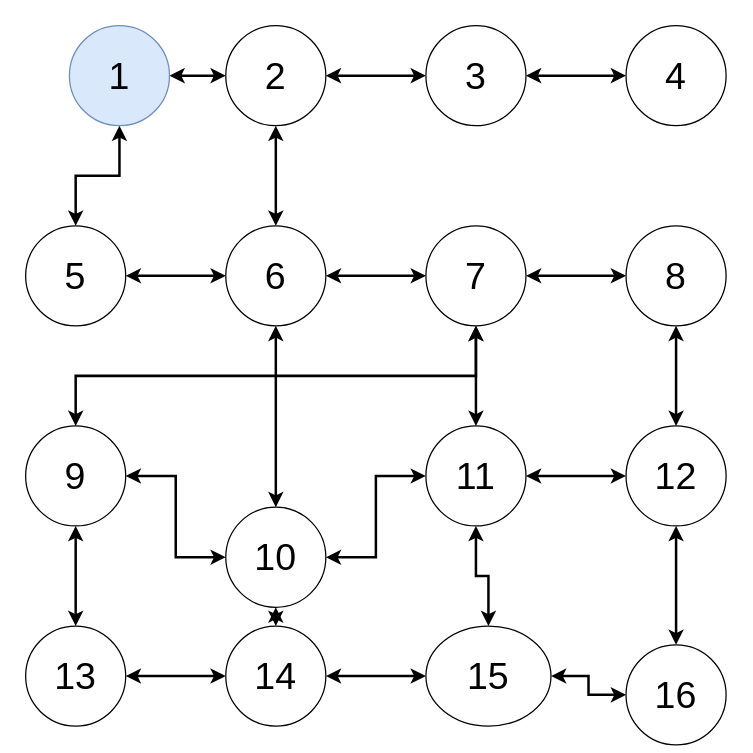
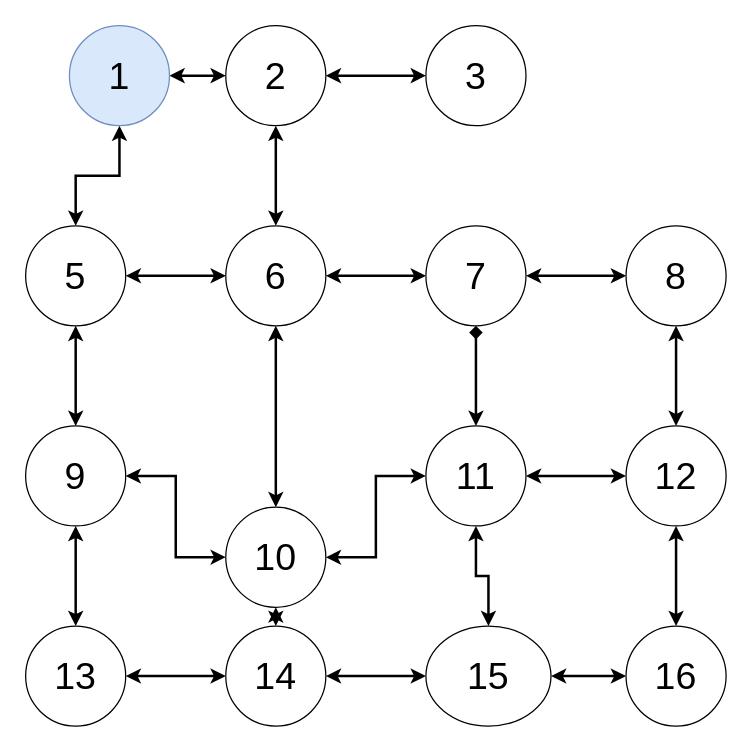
- <mxCell id="7" style="edgeStyle=orthogonalEdgeStyle;rounded=0;orthogonalLoop=1;jettySize=auto;html=1;exitX=1;exitY=0.5;exitDx=0;exitDy=0;entryX=0;entryY=0.5;entryDx=0;entryDy=0;strokeWidth=2;startArrow=classic;startFill=1;fontSize=30;" edge="1" parent="1" source="8" target="9"><mxGeometry relative="1" as="geometry" /></mxCell>
- <mxCell id="9" value="4" style="ellipse;whiteSpace=wrap;html=1;aspect=fixed;fontSize=30;" vertex="1" parent="1"><mxGeometry x="500" y="20" width="80" height="80" as="geometry" /></mxCell>
- <mxCell id="19" style="edgeStyle=orthogonalEdgeStyle;rounded=0;orthogonalLoop=1;jettySize=auto;html=1;exitX=0.5;exitY=0;exitDx=0;exitDy=0;strokeWidth=2;startArrow=classic;startFill=1;fontSize=30;" edge="1" parent="1" source="20" target="16"><mxGeometry relative="1" as="geometry" /></mxCell>
+ <mxCell id="19" style="edgeStyle=orthogonalEdgeStyle;rounded=0;orthogonalLoop=1;jettySize=auto;html=1;exitX=0.5;exitY=0;exitDx=0;exitDy=0;entryX=0.5;entryY=1;entryDx=0;entryDy=0;strokeWidth=2;startArrow=classic;startFill=1;fontSize=30;" edge="1" parent="1" source="20" target="11"><mxGeometry relative="1" as="geometry" /></mxCell>
- <mxCell id="24" style="edgeStyle=orthogonalEdgeStyle;rounded=0;orthogonalLoop=1;jettySize=auto;html=1;exitX=0.5;exitY=0;exitDx=0;exitDy=0;entryX=0.5;entryY=1;entryDx=0;entryDy=0;strokeWidth=2;startArrow=classic;startFill=1;fontSize=30;" edge="1" parent="1" source="26" target="16"><mxGeometry relative="1" as="geometry" /></mxCell>
+ <mxCell id="24" style="edgeStyle=orthogonalEdgeStyle;rounded=0;orthogonalLoop=1;jettySize=auto;html=1;exitX=0.5;exitY=0;exitDx=0;exitDy=0;entryX=0.5;entryY=1;entryDx=0;entryDy=0;strokeWidth=2;startArrow=classic;startFill=1;fontSize=30;endArrow=diamond;" edge="1" parent="1" source="26" target="16"><mxGeometry relative="1" as="geometry" /></mxCell>
- <mxCell id="39" value="16" style="ellipse;whiteSpace=wrap;html=1;aspect=fixed;fontSize=30;" vertex="1" parent="1"><mxGeometry x="500" y="515" width="80" height="80" as="geometry" /></mxCell>
+ <mxCell id="39" value="16" style="ellipse;whiteSpace=wrap;html=1;aspect=fixed;fontSize=30;" vertex="1" parent="1"><mxGeometry x="500" y="500" width="80" height="80" as="geometry" /></mxCell>
